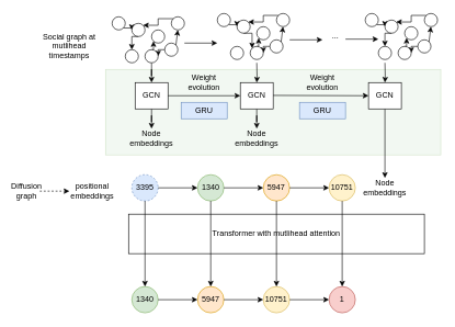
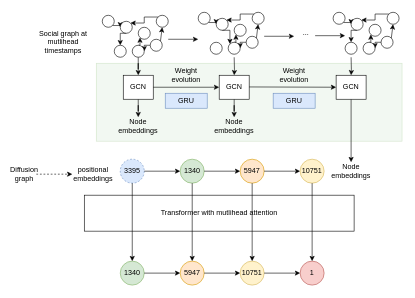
- <mxCell id="22" value="positional embeddings" style="text;html=1;strokeColor=none;fillColor=none;align=center;verticalAlign=middle;whiteSpace=wrap;rounded=0;" parent="1" vertex="1"><mxGeometry x="105" y="275" width="70" height="30" as="geometry" /></mxCell>
+ <mxCell id="22" value="positional embeddings" style="text;html=1;strokeColor=none;fillColor=none;align=center;verticalAlign=middle;whiteSpace=wrap;rounded=0;" parent="1" vertex="1"><mxGeometry x="120" y="275" width="70" height="30" as="geometry" /></mxCell>
- <mxCell id="17" value="Transformer with mutlihead attention" style="rounded=0;whiteSpace=wrap;html=1;" parent="1" vertex="1"><mxGeometry x="195" y="325" width="450" height="60" as="geometry" /></mxCell>
+ <mxCell id="17" value="Transformer with mutlihead attention" style="rounded=0;whiteSpace=wrap;html=1;" parent="1" vertex="1"><mxGeometry x="140" y="325" width="450" height="60" as="geometry" /></mxCell>
